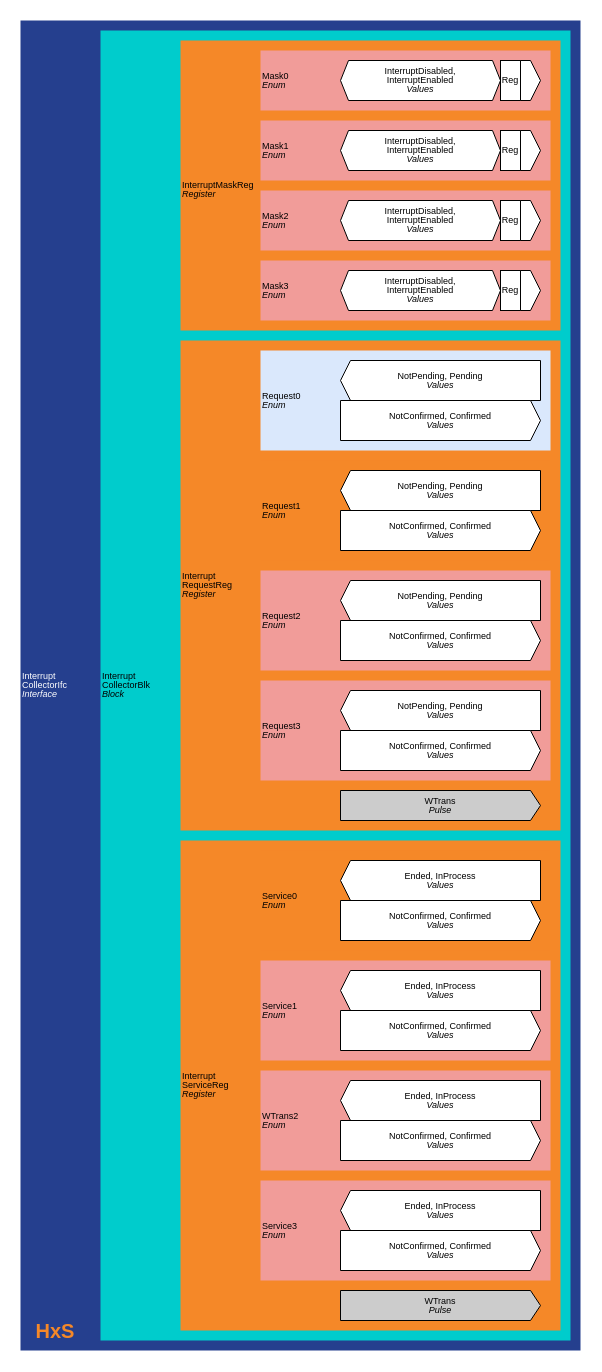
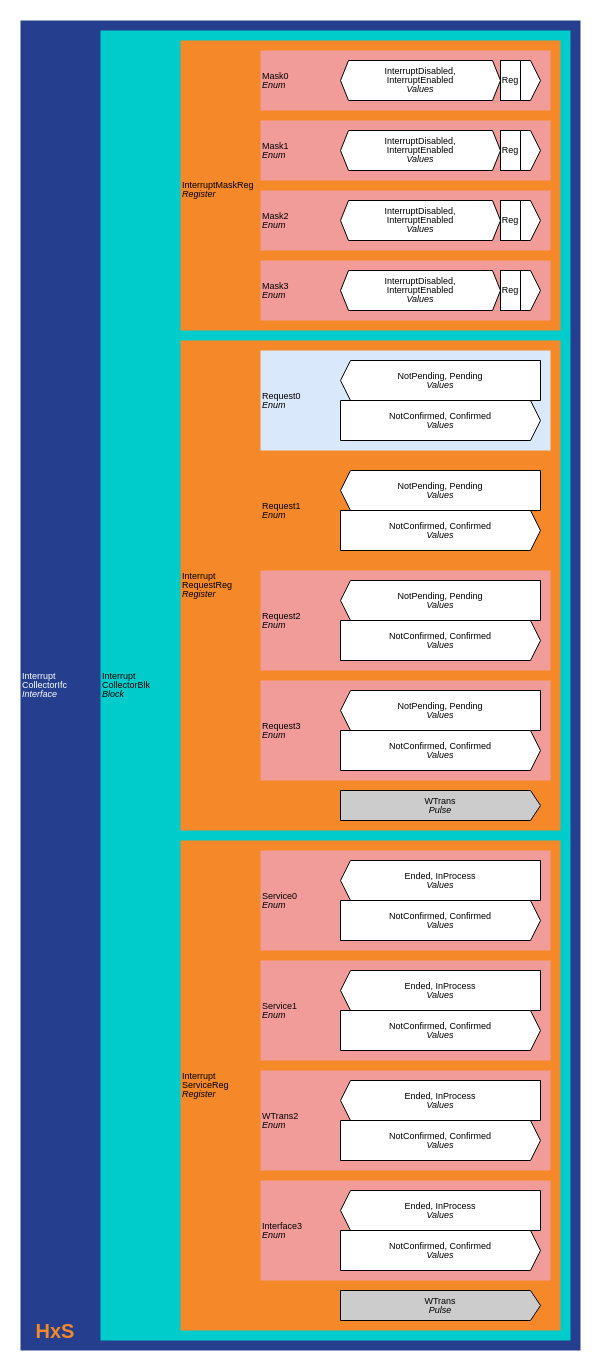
- <mxCell id="37" parent="2" style="rounded=0;whiteSpace=wrap;html=1;fillColor=#f58828;fontSize=9;fontColor=#000000;align=left;strokeColor=none;" value="&lt;p style=&quot;line-height: 100%;&quot;&gt;Service0&lt;br&gt;&lt;i&gt;Enum&lt;/i&gt;&lt;/p&gt;" vertex="1"><mxGeometry as="geometry" height="100.0" width="290.0" x="260" y="850" /></mxCell>
+ <mxCell id="37" parent="2" style="rounded=0;whiteSpace=wrap;html=1;fillColor=#F19C99;fontSize=9;fontColor=#000000;align=left;strokeColor=none" value="&lt;p style=&quot;line-height: 100%;&quot;&gt;Service0&lt;br&gt;&lt;i&gt;Enum&lt;/i&gt;&lt;/p&gt;" vertex="1"><mxGeometry as="geometry" height="100.0" width="290.0" x="260" y="850" /></mxCell>
- <mxCell id="46" parent="2" style="rounded=0;whiteSpace=wrap;html=1;fillColor=#F19C99;fontSize=9;fontColor=#000000;align=left;strokeColor=none" value="&lt;p style=&quot;line-height: 100%;&quot;&gt;Service3&lt;br&gt;&lt;i&gt;Enum&lt;/i&gt;&lt;/p&gt;" vertex="1"><mxGeometry as="geometry" height="100.0" width="290.0" x="260" y="1180" /></mxCell>
+ <mxCell id="46" parent="2" style="rounded=0;whiteSpace=wrap;html=1;fillColor=#F19C99;fontSize=9;fontColor=#000000;align=left;strokeColor=none" value="&lt;p style=&quot;line-height: 100%;&quot;&gt;Interface3&lt;br&gt;&lt;i&gt;Enum&lt;/i&gt;&lt;/p&gt;" vertex="1"><mxGeometry as="geometry" height="100.0" width="290.0" x="260" y="1180" /></mxCell>
